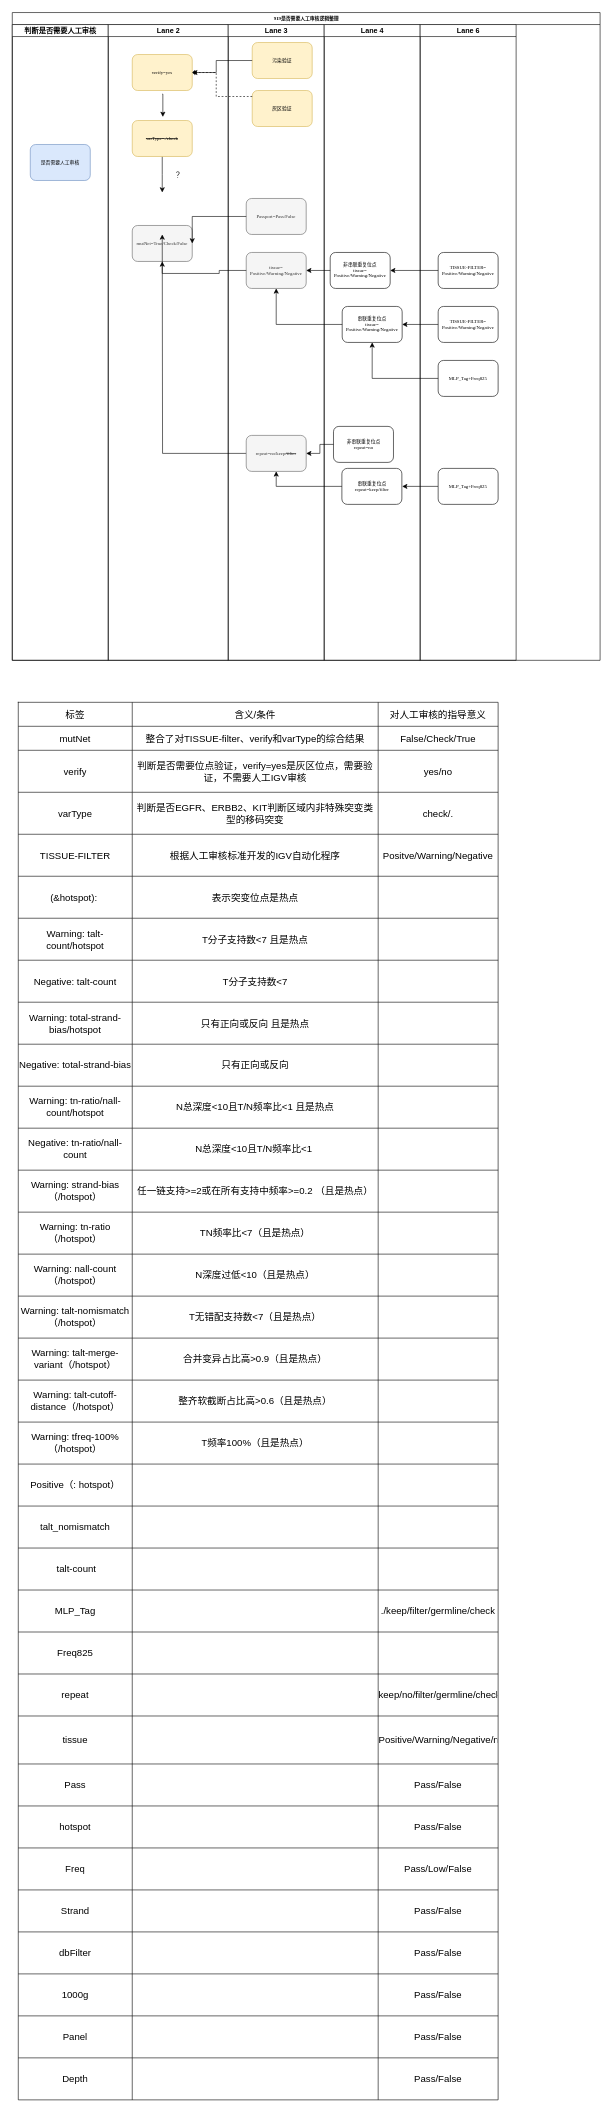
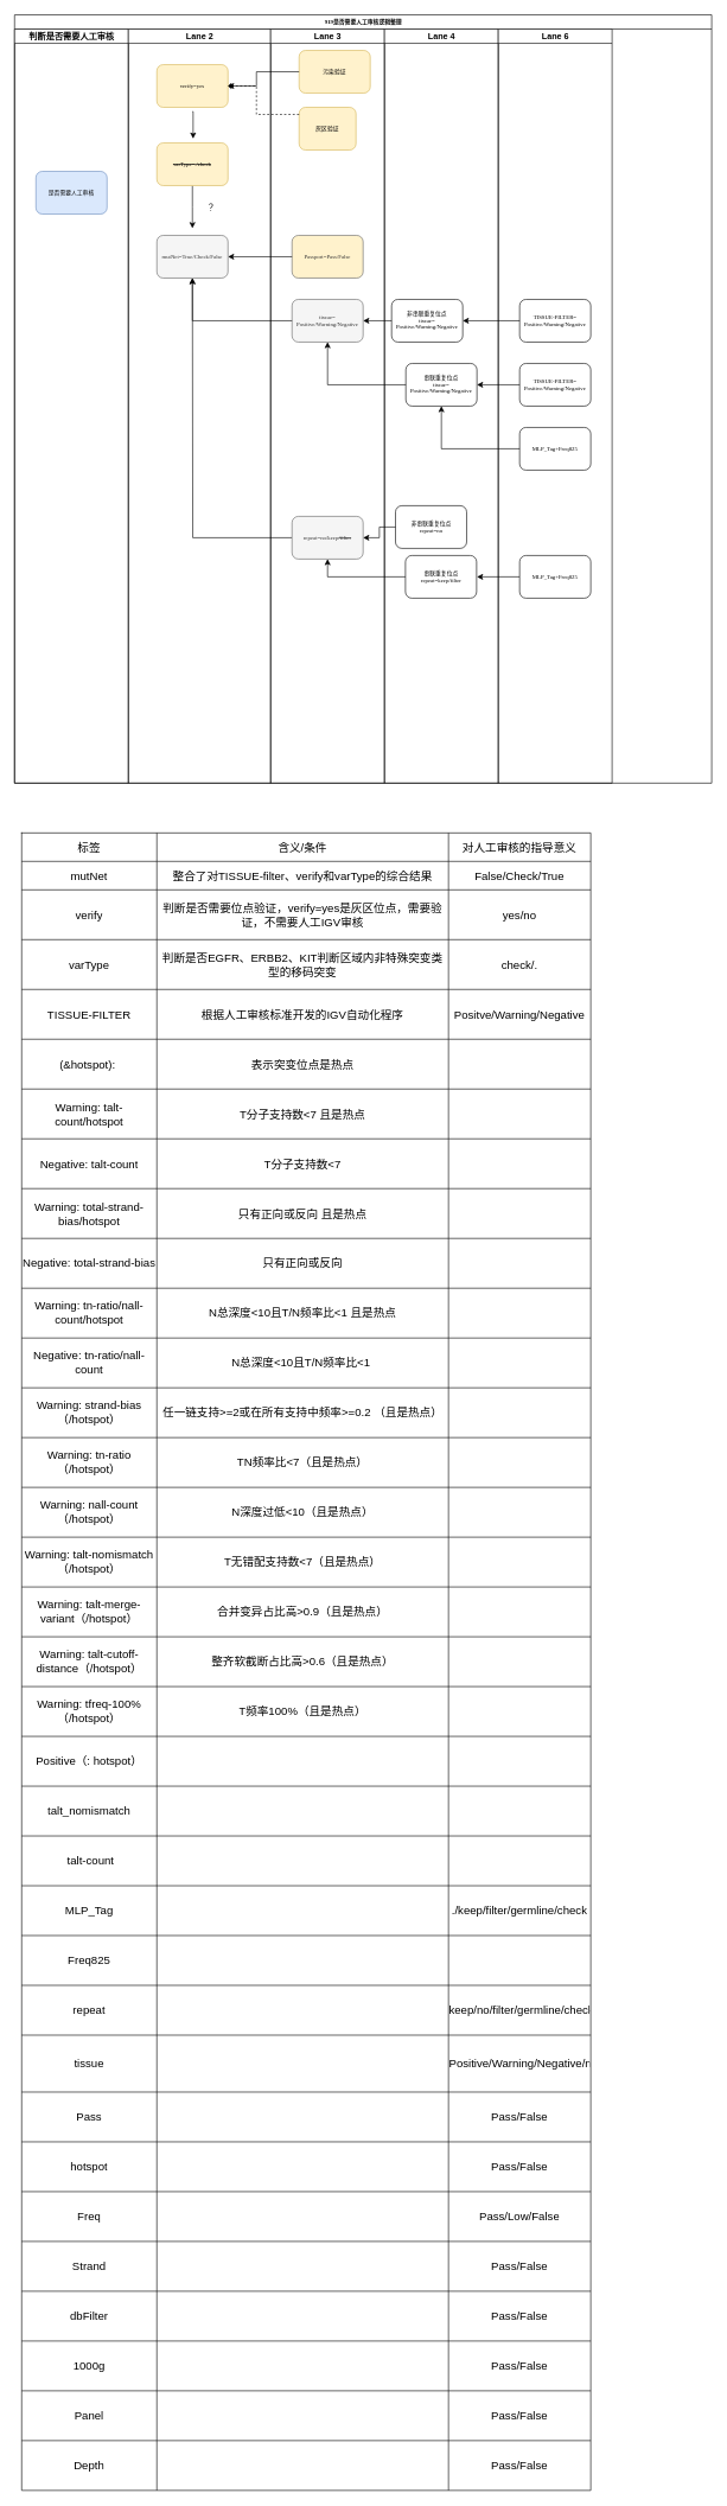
- <mxCell id="17" value="灰区验证" style="rounded=1;whiteSpace=wrap;html=1;shadow=0;labelBackgroundColor=none;strokeWidth=1;fontFamily=Verdana;fontSize=8;align=center;fillColor=#fff2cc;strokeColor=#d6b656;" parent="11" vertex="1"><mxGeometry x="40" y="110" width="100" height="60" as="geometry" /></mxCell>
+ <mxCell id="17" value="灰区验证" style="rounded=1;whiteSpace=wrap;html=1;shadow=0;labelBackgroundColor=none;strokeWidth=1;fontFamily=Verdana;fontSize=8;align=center;fillColor=#fff2cc;strokeColor=#d6b656;" parent="11" vertex="1"><mxGeometry x="40" y="110" width="80" height="60" as="geometry" /></mxCell>
- <mxCell id="12" value="Passport=Pass/False" style="rounded=1;whiteSpace=wrap;html=1;shadow=0;labelBackgroundColor=none;strokeWidth=1;fontFamily=Verdana;fontSize=8;align=center;fillColor=#f5f5f5;fontColor=#333333;strokeColor=#666666;" parent="11" vertex="1"><mxGeometry x="30" y="290" width="100" height="60" as="geometry" /></mxCell>
+ <mxCell id="12" value="Passport=Pass/False" style="rounded=1;whiteSpace=wrap;html=1;shadow=0;labelBackgroundColor=none;strokeWidth=1;fontFamily=Verdana;fontSize=8;align=center;fillColor=#fff2cc;fontColor=#333333;strokeColor=#666666;" parent="11" vertex="1"><mxGeometry x="30" y="290" width="100" height="60" as="geometry" /></mxCell>
- <mxCell id="7" value="mutNet=True/Check/False" style="rounded=1;whiteSpace=wrap;html=1;shadow=0;labelBackgroundColor=none;strokeWidth=1;fontFamily=Verdana;fontSize=8;align=center;fillColor=#f5f5f5;strokeColor=#666666;fontColor=#333333;" parent="5" vertex="1"><mxGeometry x="40" y="335" width="100" height="60" as="geometry" /></mxCell>
+ <mxCell id="7" value="mutNet=True/Check/False" style="rounded=1;whiteSpace=wrap;html=1;shadow=0;labelBackgroundColor=none;strokeWidth=1;fontFamily=Verdana;fontSize=8;align=center;fillColor=#f5f5f5;strokeColor=#666666;fontColor=#333333;" parent="5" vertex="1"><mxGeometry x="40" y="290" width="100" height="60" as="geometry" /></mxCell>
